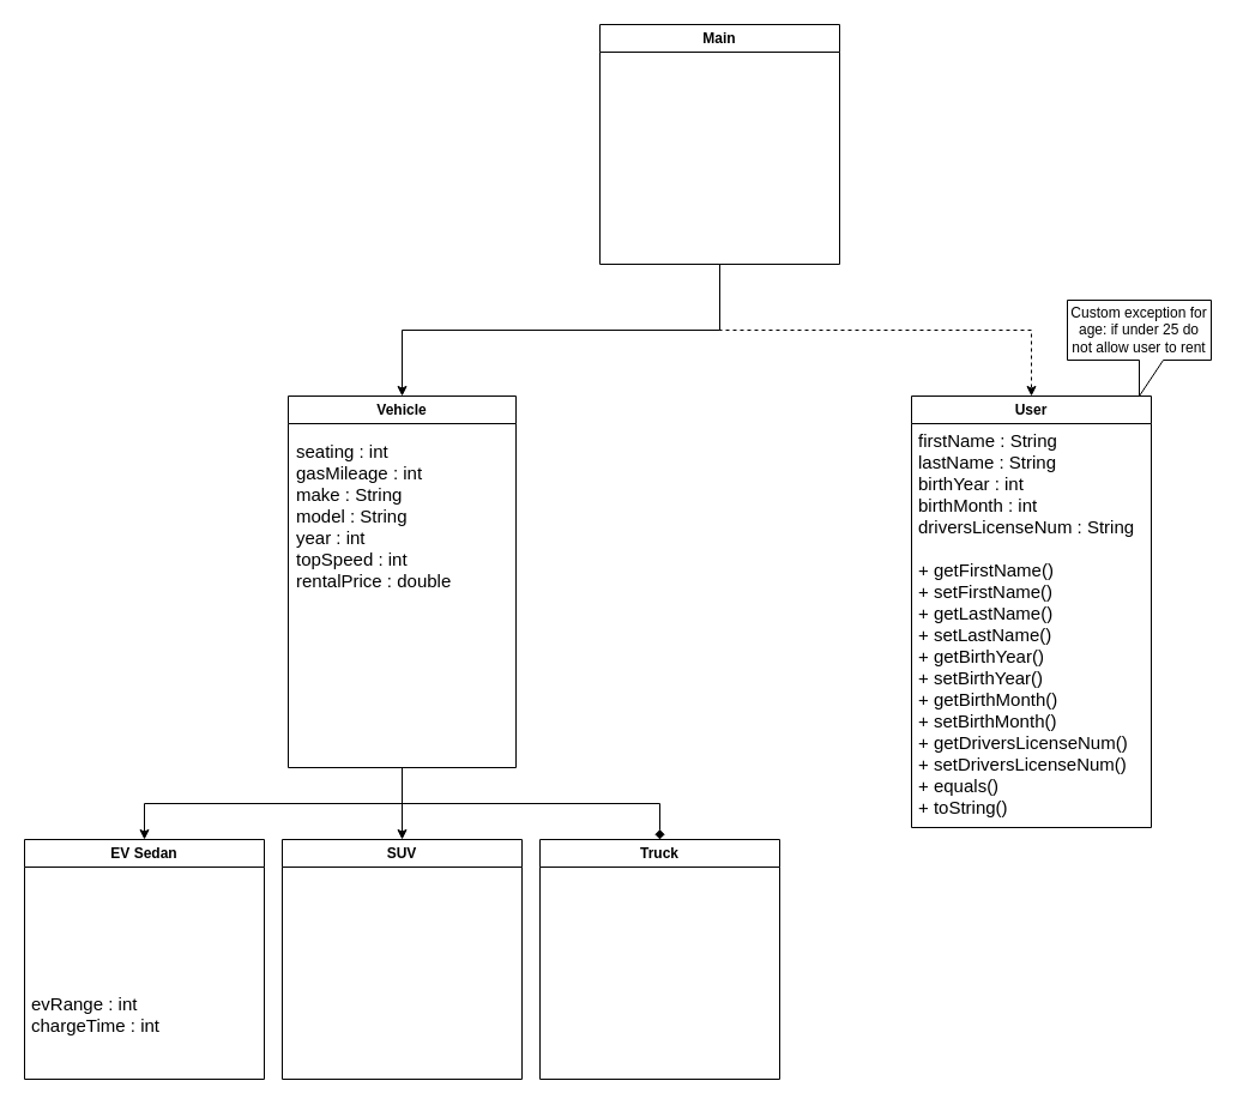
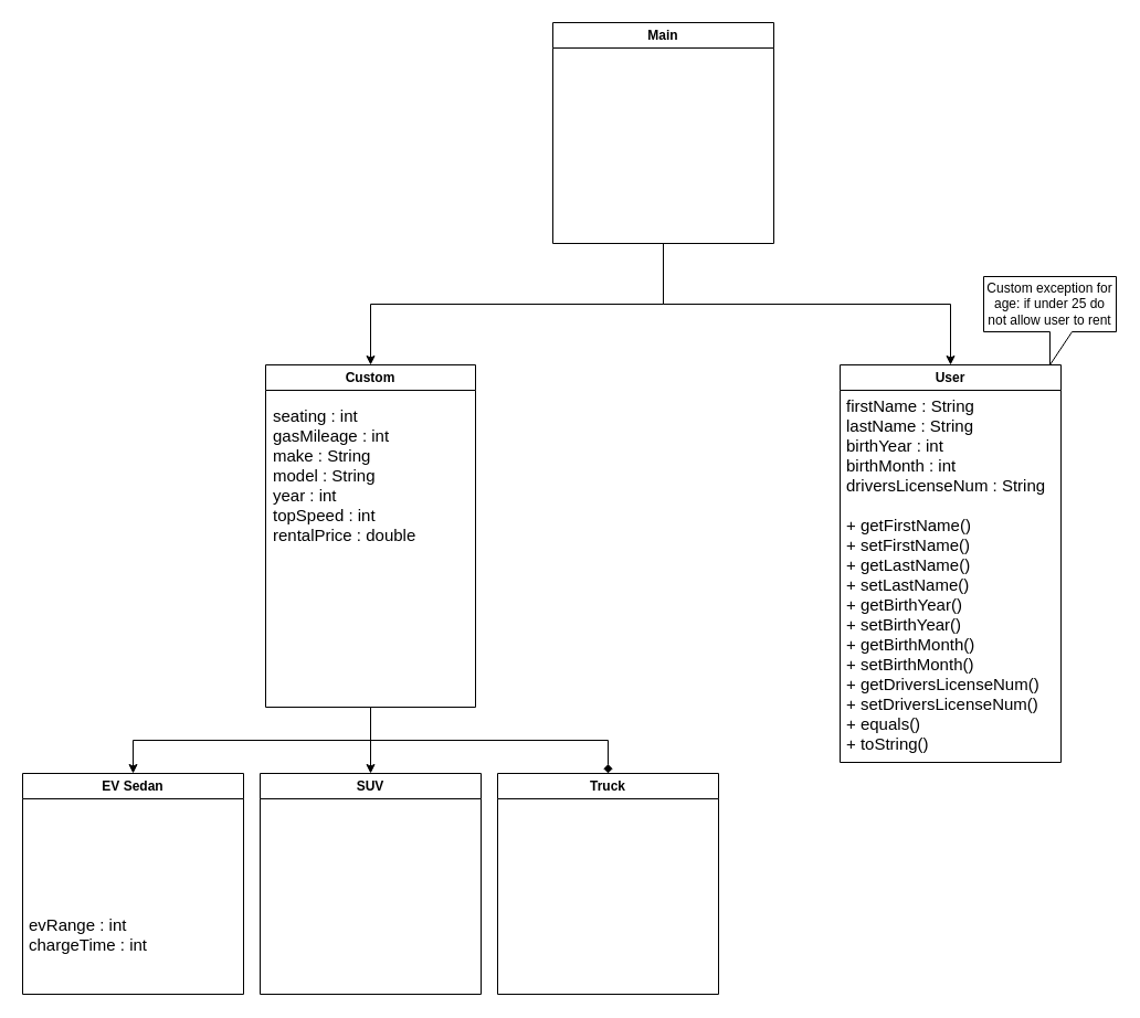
- <mxCell id="14" style="edgeStyle=orthogonalEdgeStyle;rounded=0;orthogonalLoop=1;jettySize=auto;html=1;entryX=0.5;entryY=0;entryDx=0;entryDy=0;exitX=0.5;exitY=1;exitDx=0;exitDy=0;dashed=1;" edge="1" parent="1" source="15" target="7"><mxGeometry relative="1" as="geometry" /></mxCell>
+ <mxCell id="14" style="edgeStyle=orthogonalEdgeStyle;rounded=0;orthogonalLoop=1;jettySize=auto;html=1;entryX=0.5;entryY=0;entryDx=0;entryDy=0;exitX=0.5;exitY=1;exitDx=0;exitDy=0;" edge="1" parent="1" source="15" target="7"><mxGeometry relative="1" as="geometry" /></mxCell>
- <mxCell id="5" value="Vehicle" style="swimlane;whiteSpace=wrap;html=1;" vertex="1" parent="1"><mxGeometry x="240" y="330" width="190" height="310" as="geometry" /></mxCell>
+ <mxCell id="5" value="Custom" style="swimlane;whiteSpace=wrap;html=1;" vertex="1" parent="1"><mxGeometry x="240" y="330" width="190" height="310" as="geometry" /></mxCell>
